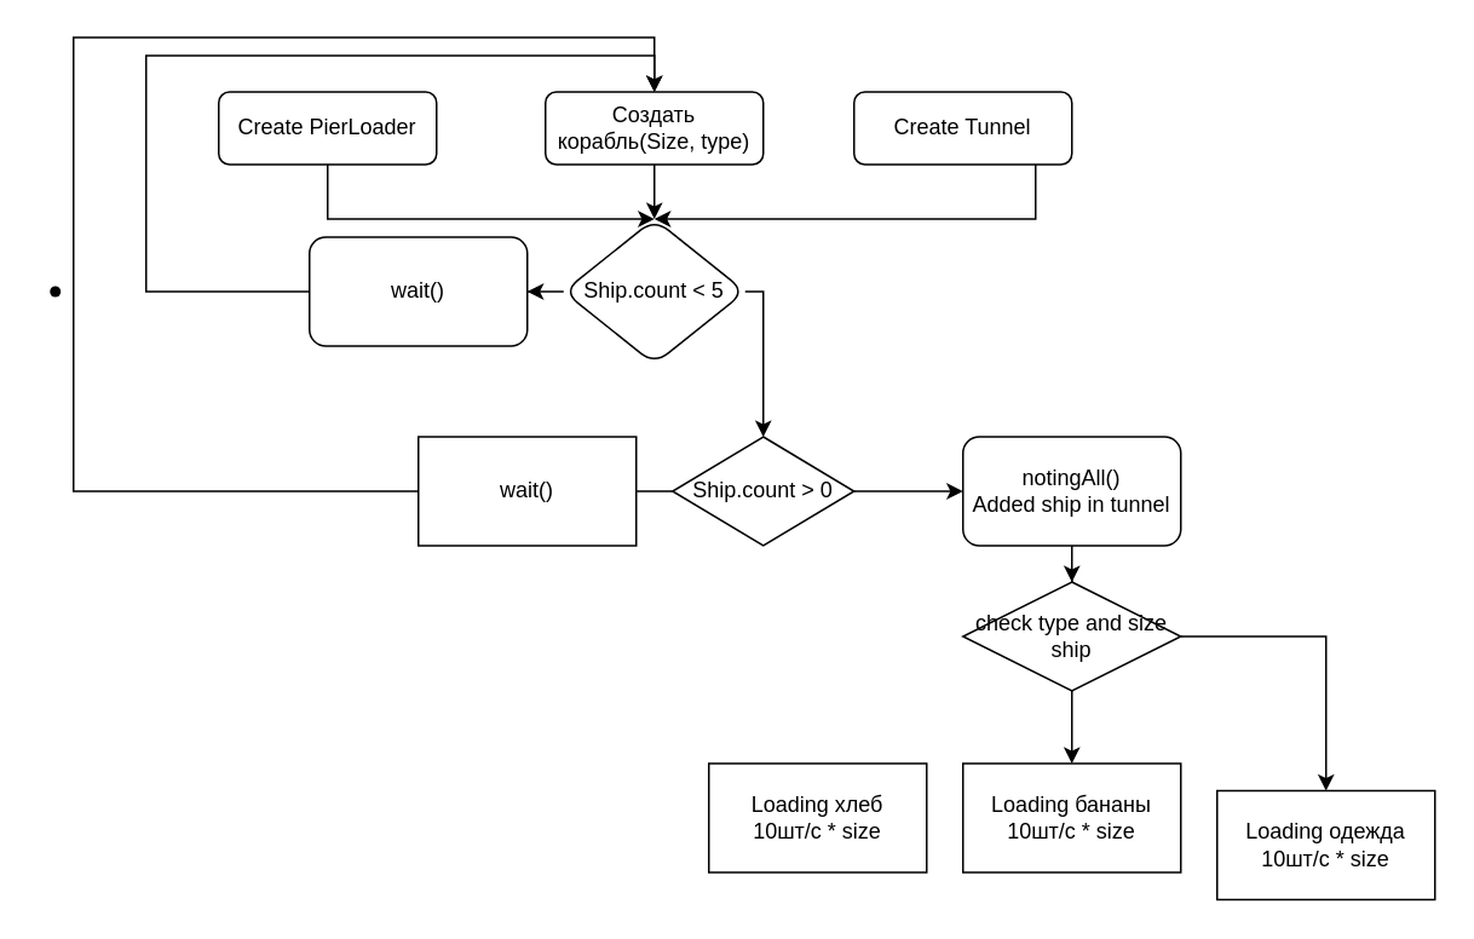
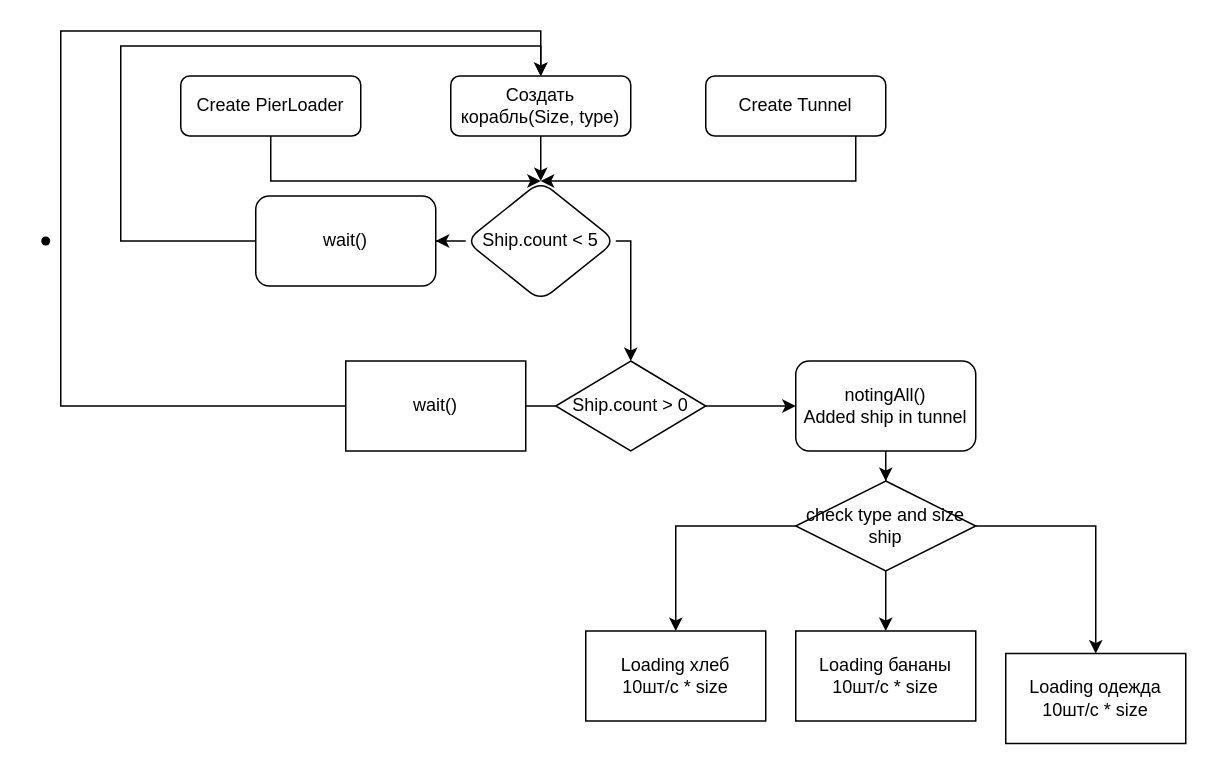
+ <mxCell id="16" value="" style="edgeStyle=orthogonalEdgeStyle;rounded=0;orthogonalLoop=1;jettySize=auto;html=1;" edge="1" parent="1" source="19" target="20"><mxGeometry relative="1" as="geometry" /></mxCell>
